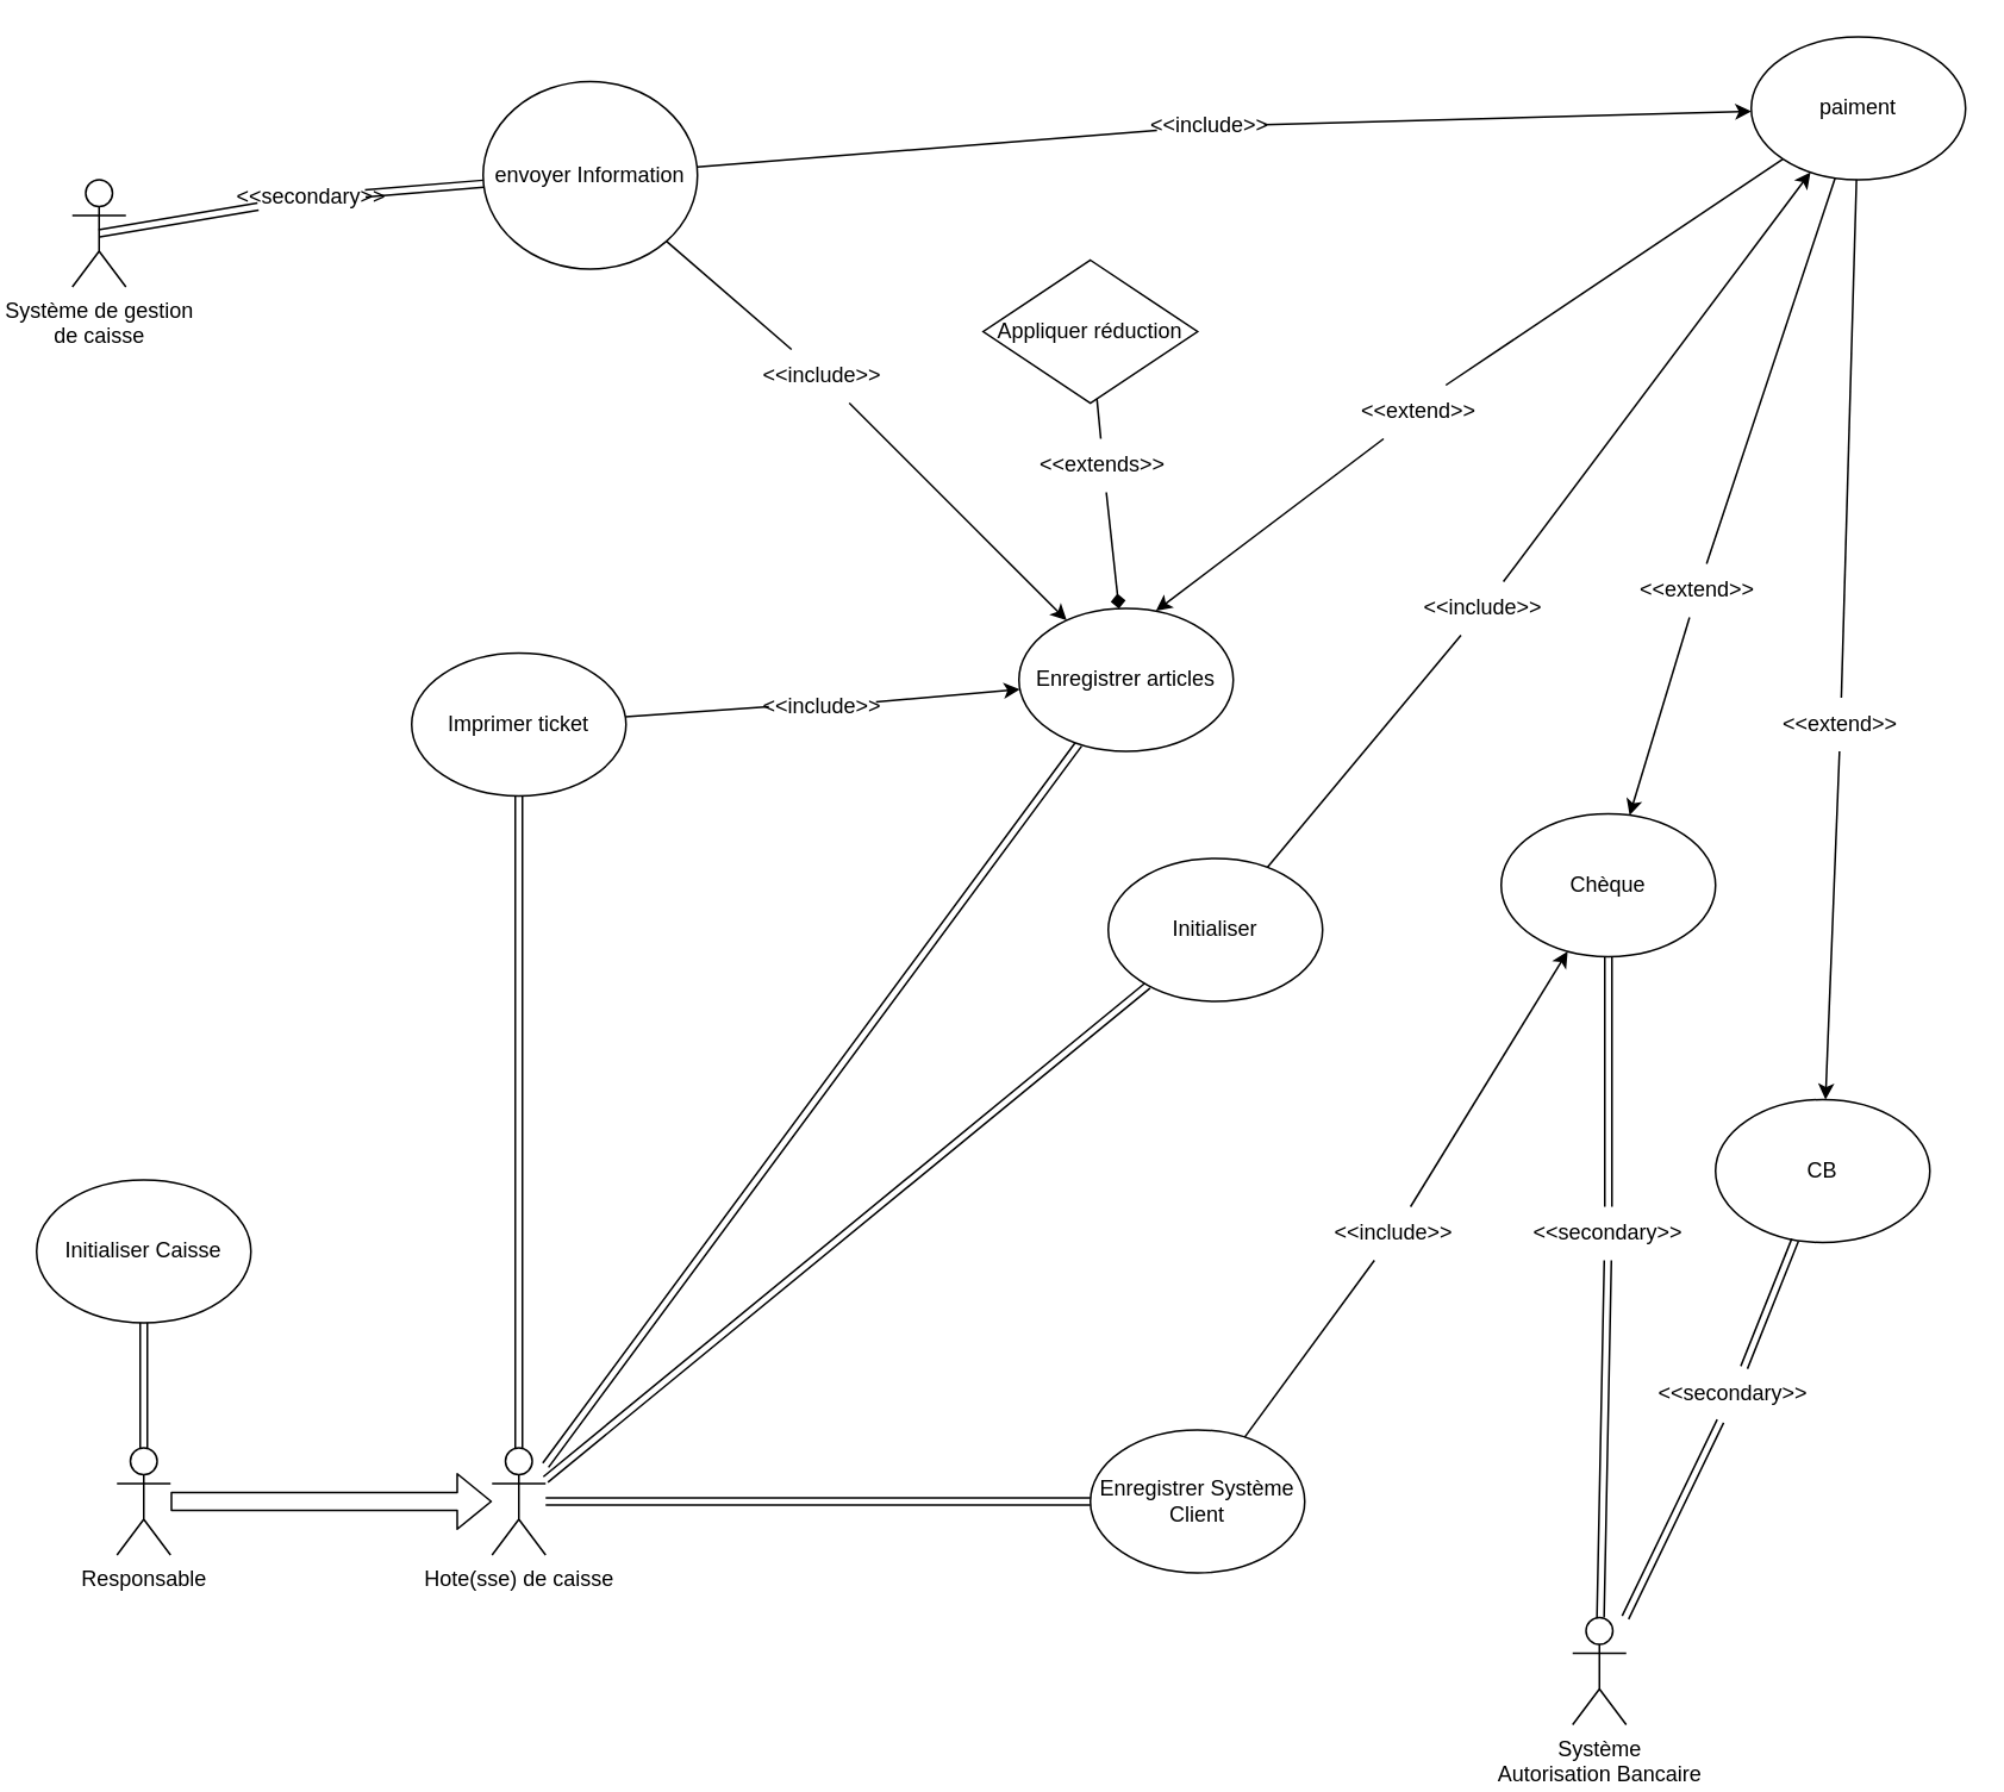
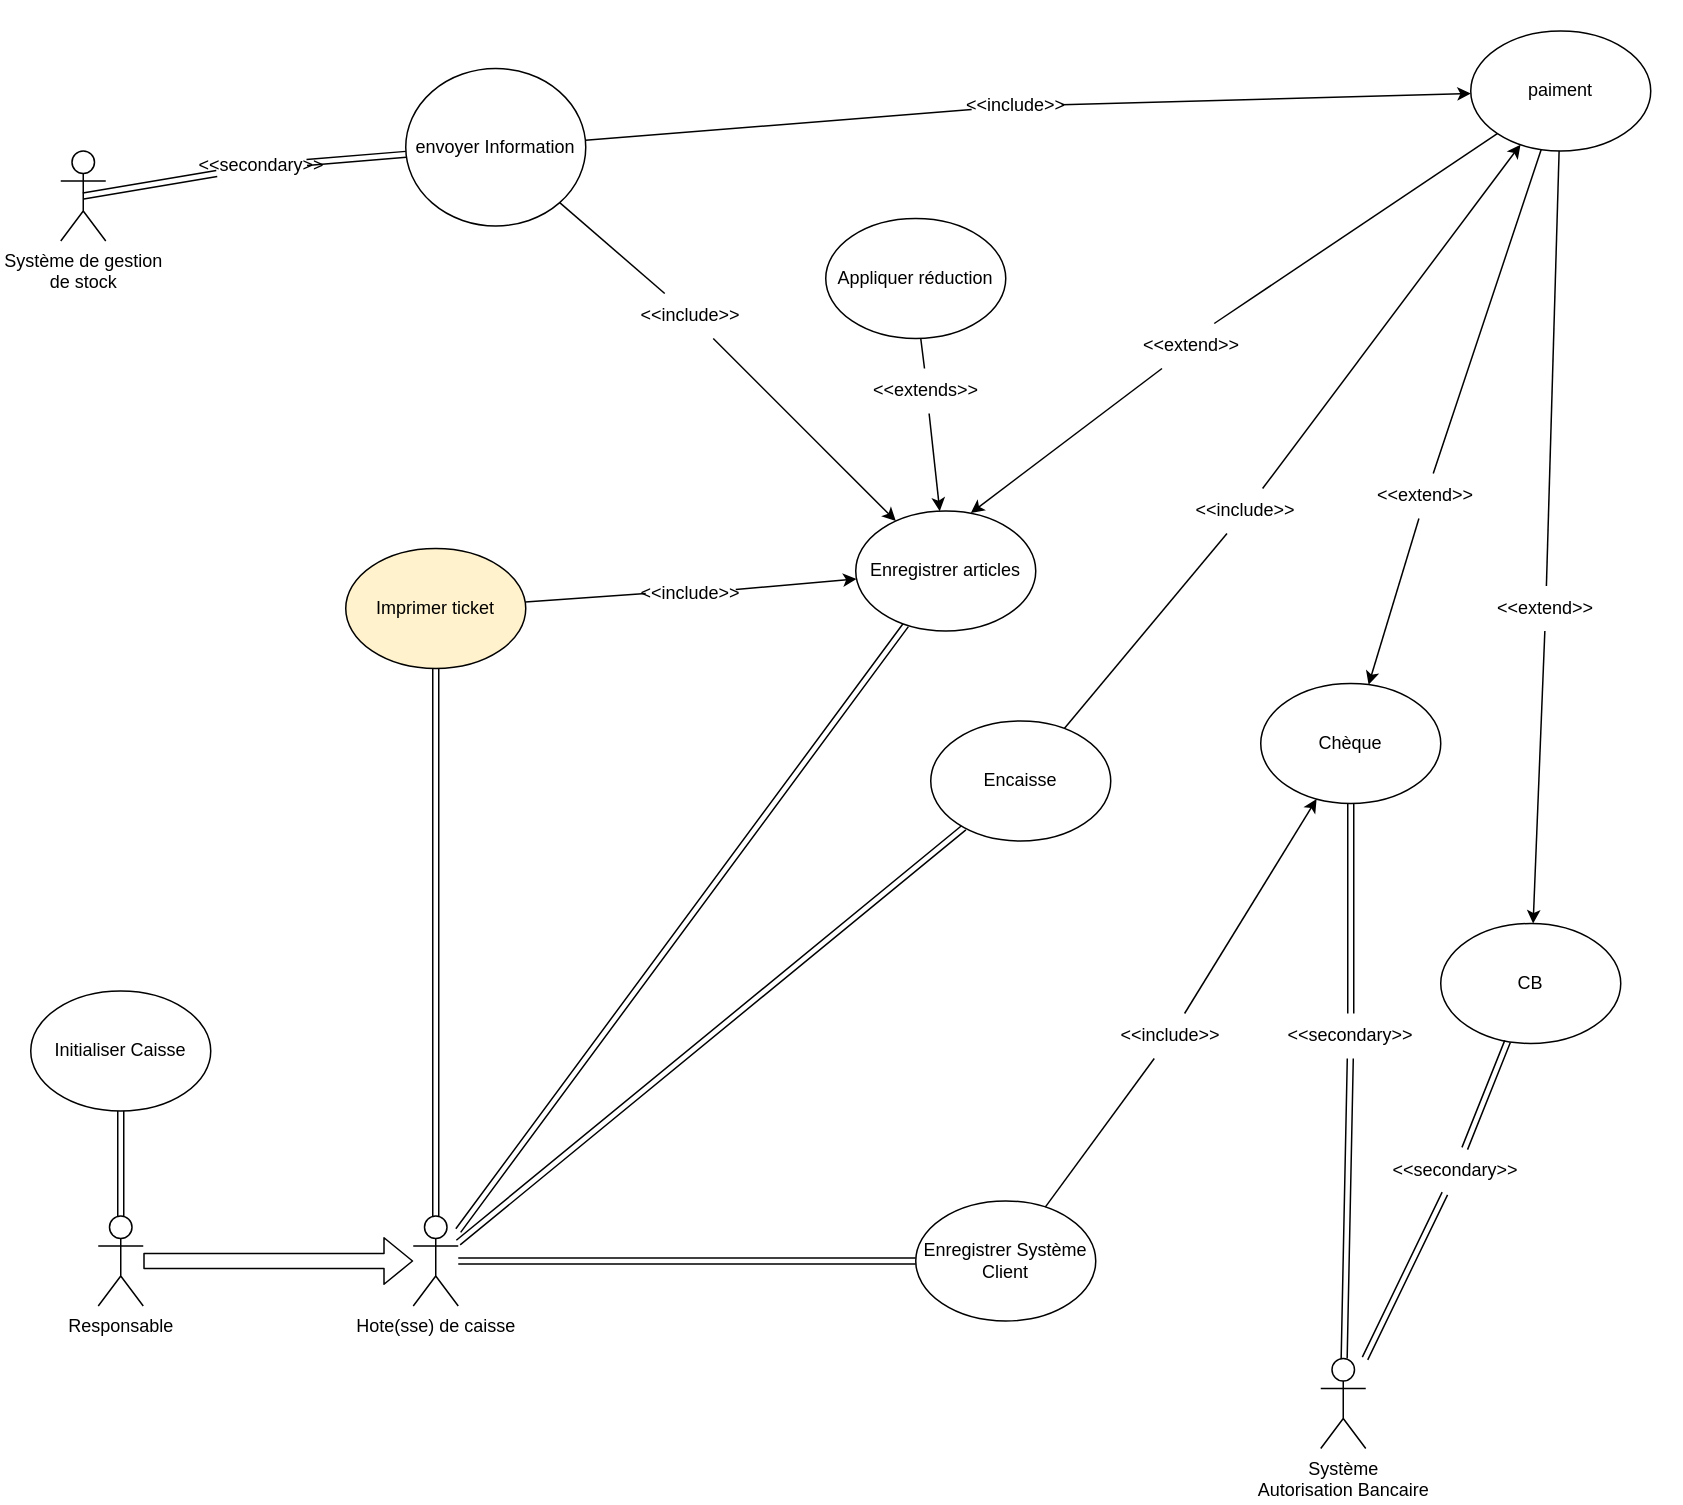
- <mxCell id="31" value="Système de gestion&lt;br&gt;de caisse" style="shape=umlActor;verticalLabelPosition=bottom;verticalAlign=top;html=1;outlineConnect=0;" vertex="1" parent="1"><mxGeometry x="40" y="100" width="30" height="60" as="geometry" /></mxCell>
+ <mxCell id="31" value="Système de gestion&lt;br&gt;de stock" style="shape=umlActor;verticalLabelPosition=bottom;verticalAlign=top;html=1;outlineConnect=0;" vertex="1" parent="1"><mxGeometry x="40" y="100" width="30" height="60" as="geometry" /></mxCell>
- <mxCell id="26" value="Appliquer réduction" style="rhombus;whiteSpace=wrap;html=1;" vertex="1" parent="1"><mxGeometry x="550" y="145" width="120" height="80" as="geometry" /></mxCell>
+ <mxCell id="26" value="Appliquer réduction" style="ellipse;whiteSpace=wrap;html=1;" vertex="1" parent="1"><mxGeometry x="550" y="145" width="120" height="80" as="geometry" /></mxCell>
- <mxCell id="25" style="edgeStyle=none;html=1;startArrow=none;endArrow=diamond;" edge="1" parent="1" source="39" target="7"><mxGeometry relative="1" as="geometry"><mxPoint x="619.996" y="356.696" as="targetPoint" /></mxGeometry></mxCell>
+ <mxCell id="25" style="edgeStyle=none;html=1;startArrow=none;" edge="1" parent="1" source="39" target="7"><mxGeometry relative="1" as="geometry"><mxPoint x="619.996" y="356.696" as="targetPoint" /></mxGeometry></mxCell>
- <mxCell id="19" value="Imprimer ticket" style="ellipse;whiteSpace=wrap;html=1;" vertex="1" parent="1"><mxGeometry x="230" y="365" width="120" height="80" as="geometry" /></mxCell>
+ <mxCell id="19" value="Imprimer ticket" style="ellipse;whiteSpace=wrap;html=1;fillColor=#fff2cc;" vertex="1" parent="1"><mxGeometry x="230" y="365" width="120" height="80" as="geometry" /></mxCell>
- <mxCell id="18" value="Initialiser" style="ellipse;whiteSpace=wrap;html=1;" vertex="1" parent="1"><mxGeometry x="620" y="480" width="120" height="80" as="geometry" /></mxCell>
+ <mxCell id="18" value="Encaisse" style="ellipse;whiteSpace=wrap;html=1;" vertex="1" parent="1"><mxGeometry x="620" y="480" width="120" height="80" as="geometry" /></mxCell>
